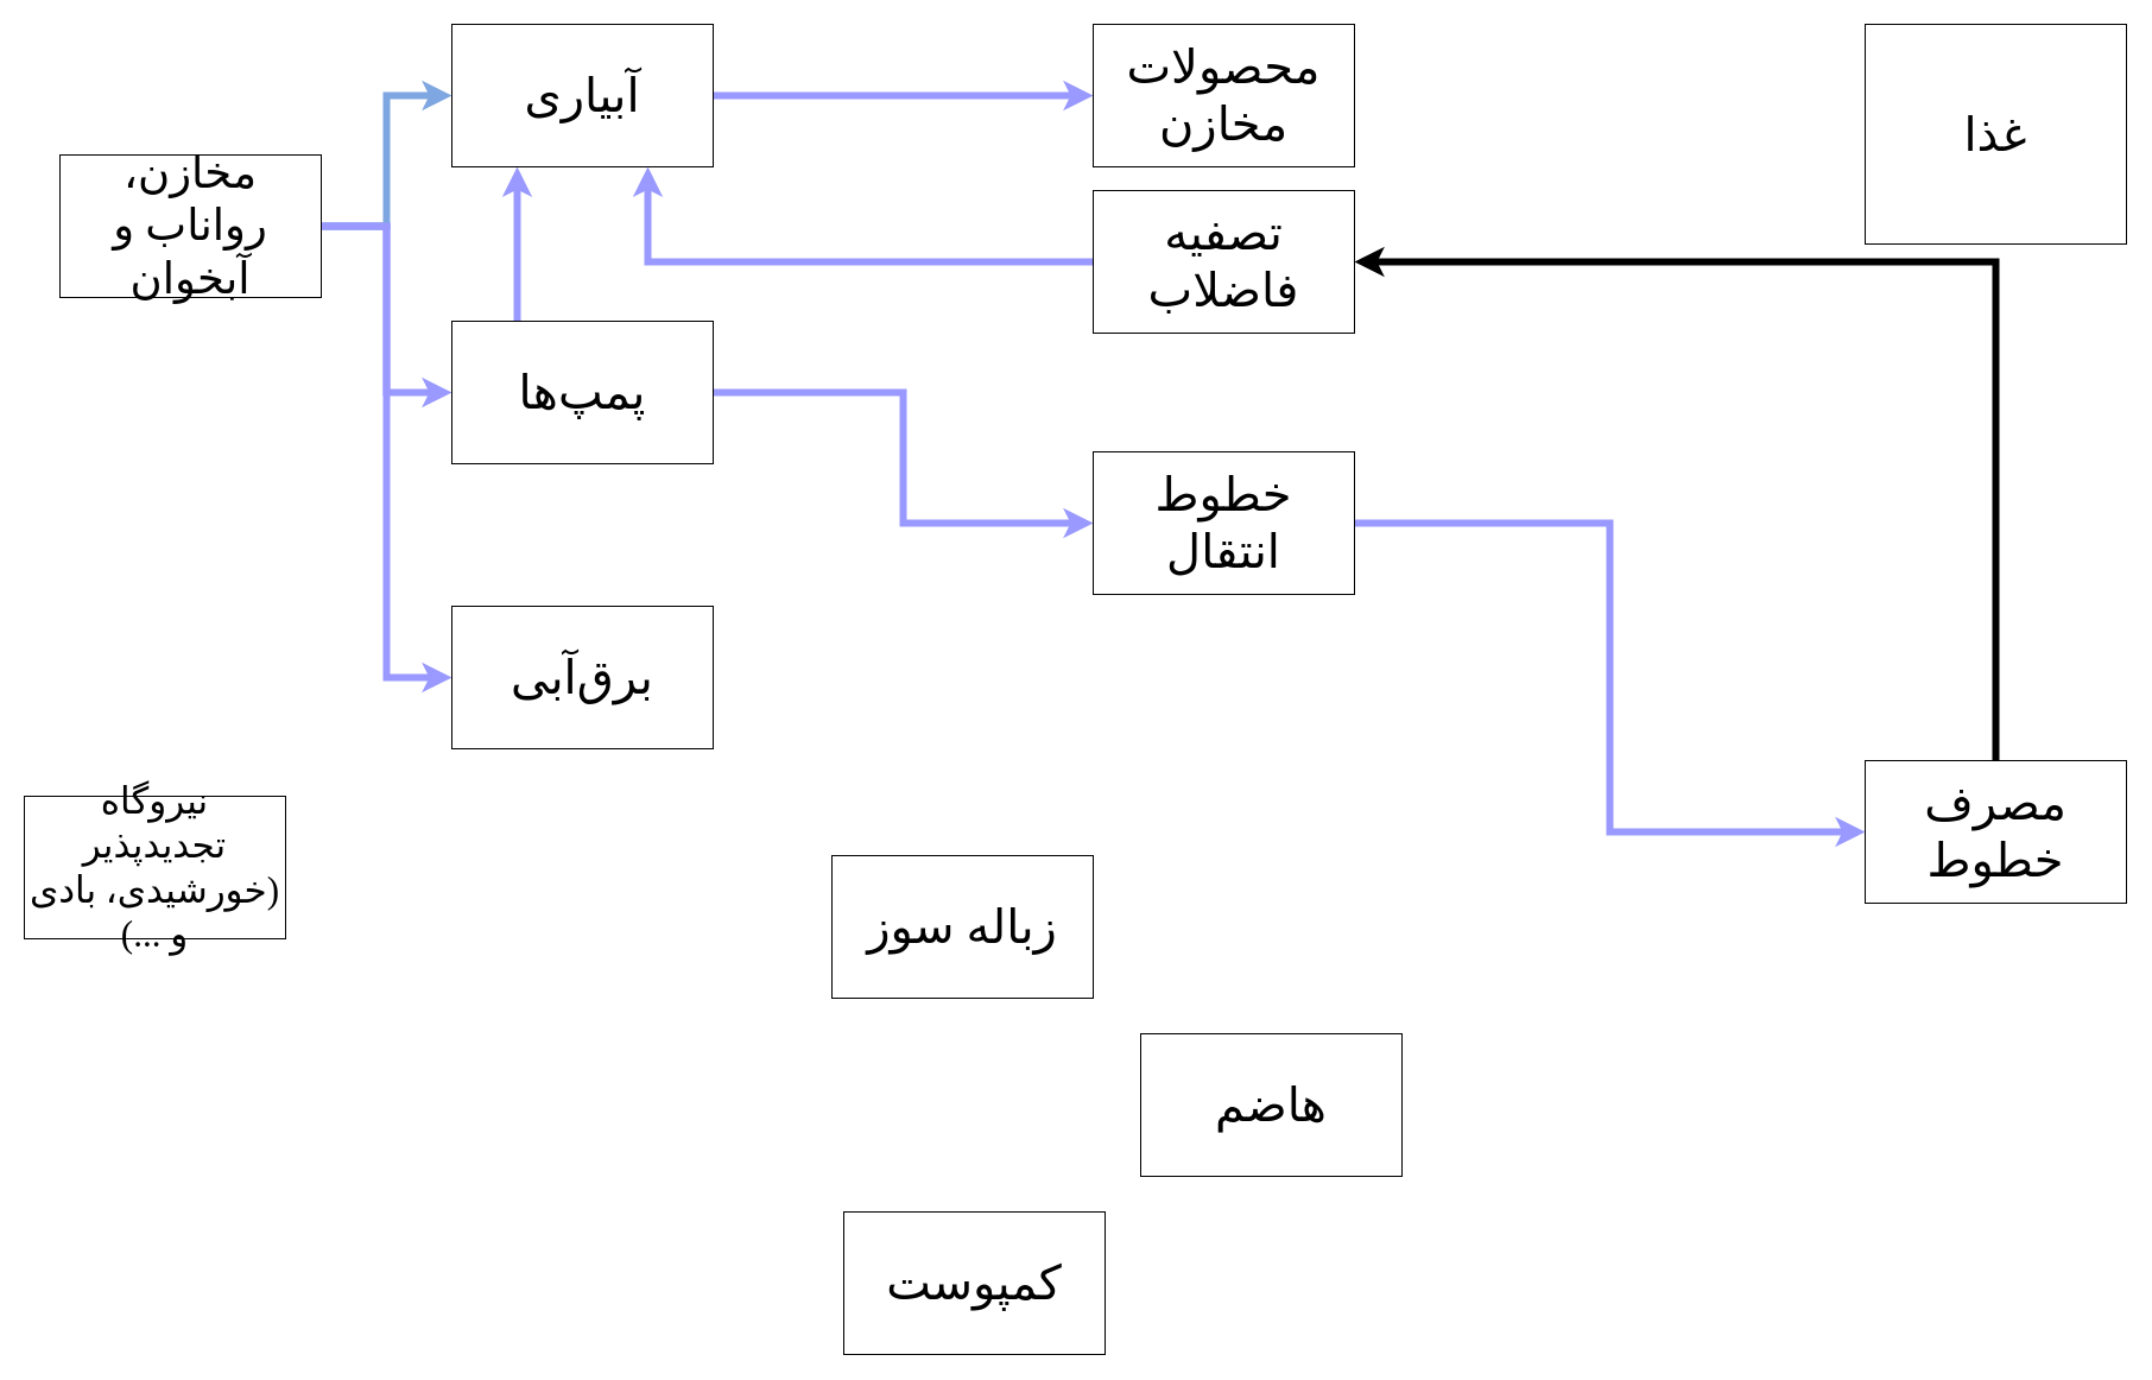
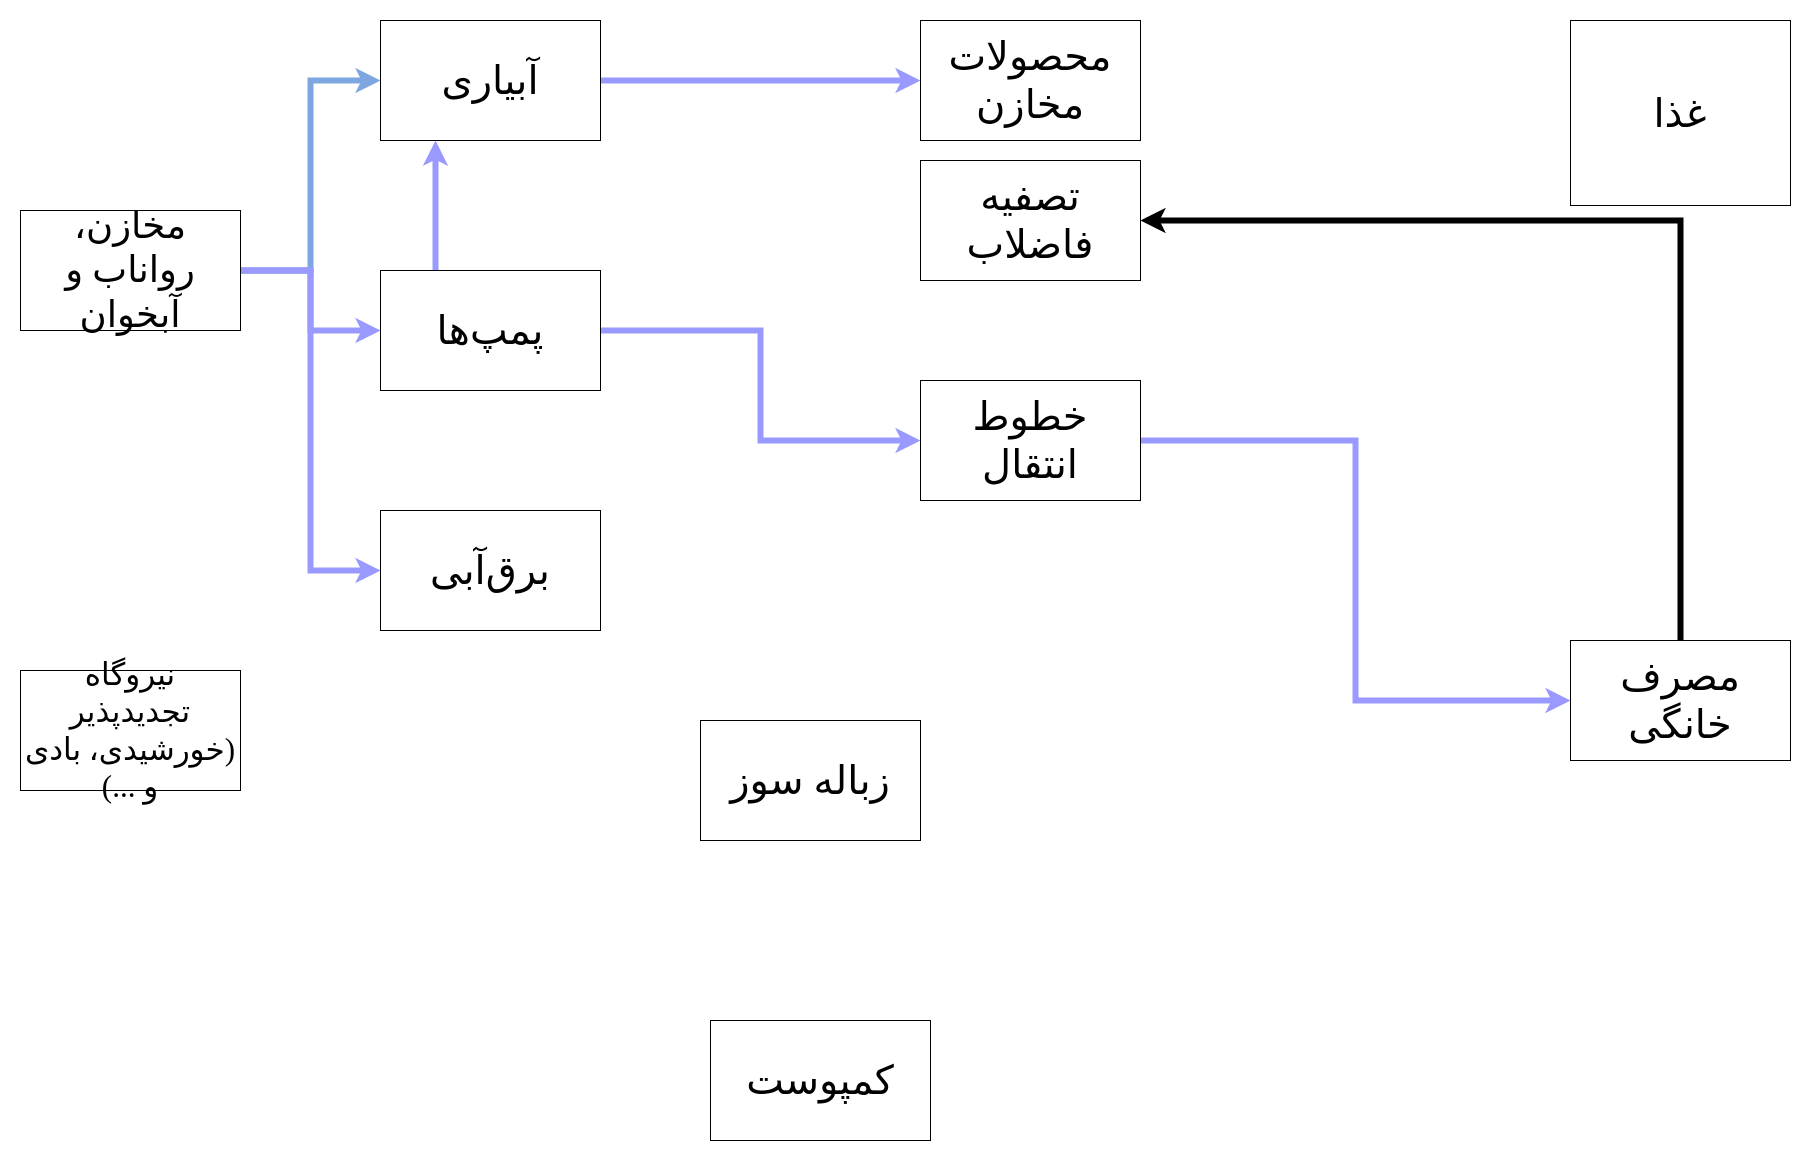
- <mxCell id="8" value="مخازن، رواناب و آبخوان" style="rounded=0;whiteSpace=wrap;html=1;fontFamily=b nazanin;fontSize=37;textDirection=rtl;" vertex="1" parent="1"><mxGeometry x="50" y="130" width="220" height="120" as="geometry" /></mxCell>
+ <mxCell id="8" value="مخازن، رواناب و آبخوان" style="rounded=0;whiteSpace=wrap;html=1;fontFamily=b nazanin;fontSize=37;textDirection=rtl;" vertex="1" parent="1"><mxGeometry x="20" y="210" width="220" height="120" as="geometry" /></mxCell>
- <mxCell id="18" style="edgeStyle=orthogonalEdgeStyle;rounded=0;jumpSize=6;orthogonalLoop=1;jettySize=auto;html=1;exitX=0;exitY=0.5;exitDx=0;exitDy=0;entryX=0.75;entryY=1;entryDx=0;entryDy=0;fontFamily=b nazanin;fontSize=37;strokeWidth=6;strokeColor=#9999FF;" edge="1" parent="1" source="19" target="16"><mxGeometry relative="1" as="geometry"><Array as="points"><mxPoint x="920" y="220" /><mxPoint x="545" y="220" /></Array></mxGeometry></mxCell>
- <mxCell id="3" value="مصرف خطوط" style="rounded=0;whiteSpace=wrap;html=1;fontFamily=b nazanin;fontSize=40;textDirection=rtl;" vertex="1" parent="1"><mxGeometry x="1570" y="640" width="220" height="120" as="geometry" /></mxCell>
+ <mxCell id="3" value="مصرف خانگی" style="rounded=0;whiteSpace=wrap;html=1;fontFamily=b nazanin;fontSize=40;textDirection=rtl;" vertex="1" parent="1"><mxGeometry x="1570" y="640" width="220" height="120" as="geometry" /></mxCell>
- <mxCell id="23" value="هاضم" style="rounded=0;whiteSpace=wrap;html=1;fontFamily=b nazanin;fontSize=40;textDirection=rtl;" vertex="1" parent="1"><mxGeometry x="960" y="870" width="220" height="120" as="geometry" /></mxCell>
